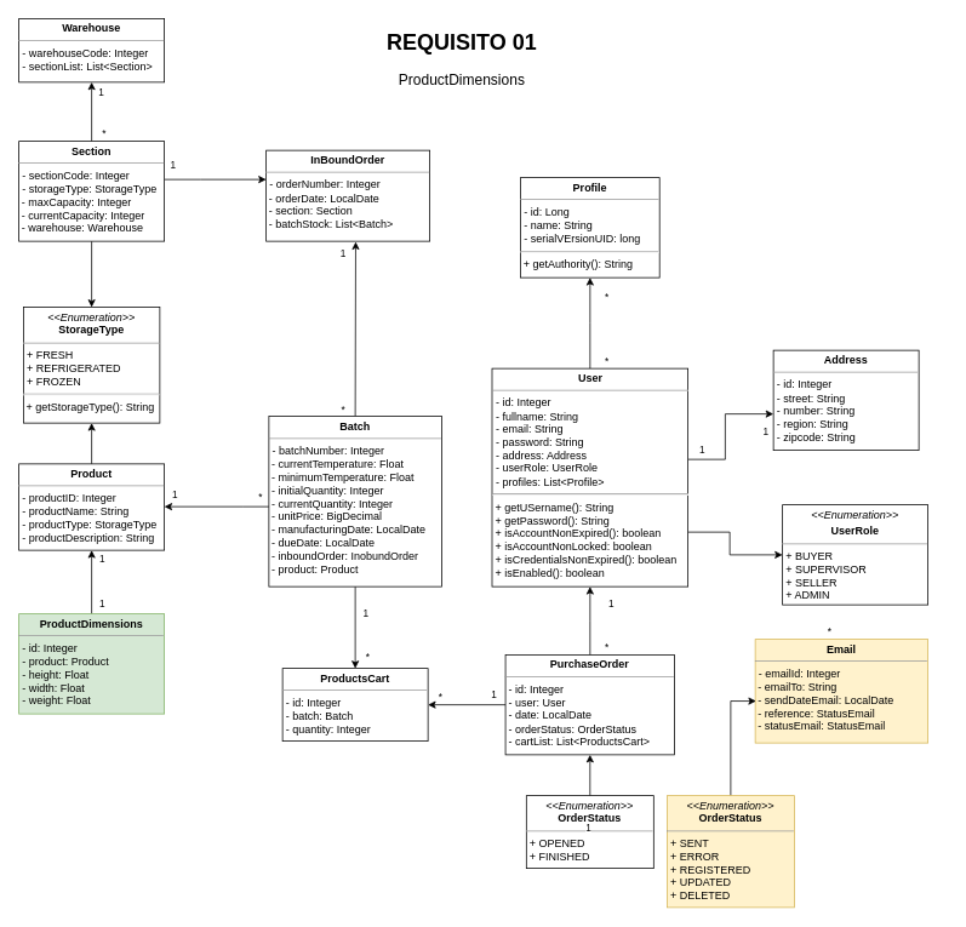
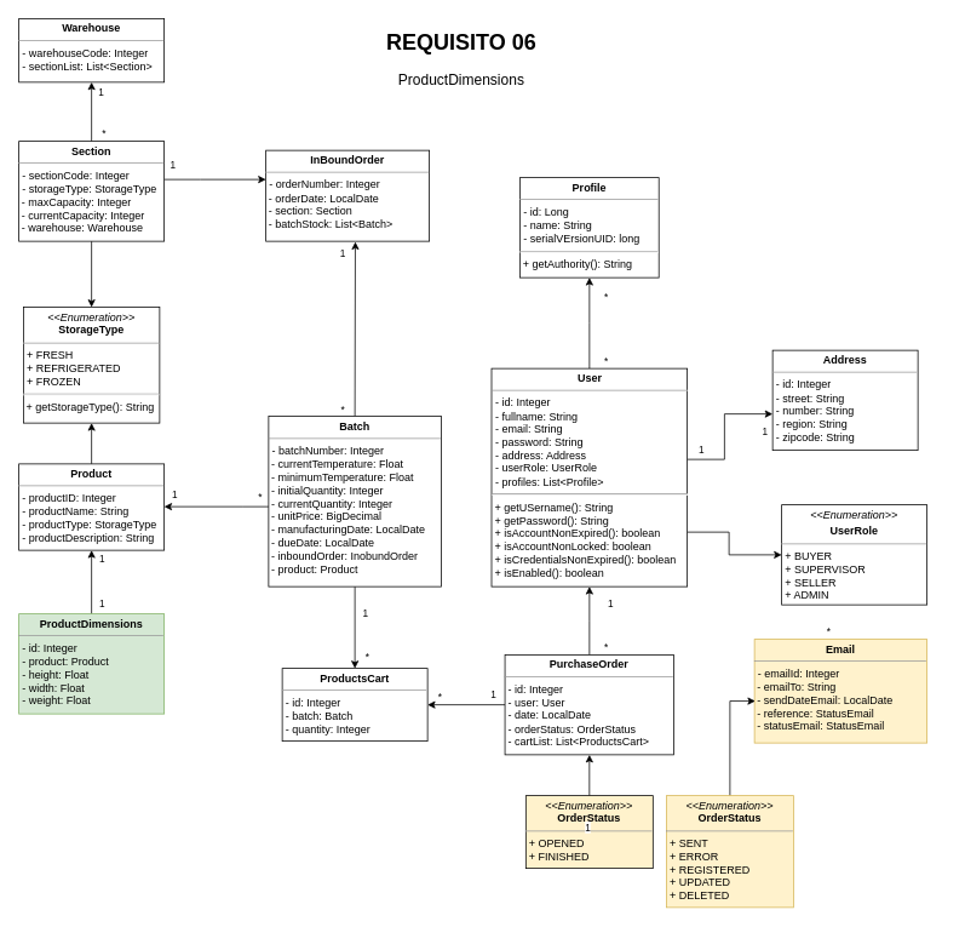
- <mxCell id="11" value="&lt;h1&gt;REQUISITO 01&lt;/h1&gt;&lt;p style=&quot;text-align: center&quot;&gt;&lt;font style=&quot;font-size: 16px&quot;&gt;ProductDimensions&lt;/font&gt;&lt;/p&gt;" style="text;html=1;strokeColor=none;fillColor=none;spacing=5;spacingTop=-20;whiteSpace=wrap;overflow=hidden;rounded=0;" parent="1" vertex="1"><mxGeometry x="419.5" y="27" width="190" height="80" as="geometry" /></mxCell>
+ <mxCell id="11" value="&lt;h1&gt;REQUISITO 06&lt;/h1&gt;&lt;p style=&quot;text-align: center&quot;&gt;&lt;font style=&quot;font-size: 16px&quot;&gt;ProductDimensions&lt;/font&gt;&lt;/p&gt;" style="text;html=1;strokeColor=none;fillColor=none;spacing=5;spacingTop=-20;whiteSpace=wrap;overflow=hidden;rounded=0;" parent="1" vertex="1"><mxGeometry x="419.5" y="27" width="190" height="80" as="geometry" /></mxCell>
- <mxCell id="37" value="&lt;p style=&quot;margin: 0px ; margin-top: 4px ; text-align: center&quot;&gt;&lt;i&gt;&amp;lt;&amp;lt;Enumeration&amp;gt;&amp;gt;&lt;/i&gt;&lt;br&gt;&lt;b&gt;OrderStatus&lt;/b&gt;&lt;/p&gt;&lt;hr size=&quot;1&quot;&gt;&lt;p style=&quot;margin: 0px ; margin-left: 4px&quot;&gt;+ OPENED&lt;/p&gt;&lt;p style=&quot;margin: 0px ; margin-left: 4px&quot;&gt;+ FINISHED&lt;/p&gt;" style="verticalAlign=top;align=left;overflow=fill;fontSize=12;fontFamily=Helvetica;html=1;" parent="1" vertex="1"><mxGeometry x="578.25" y="875" width="140" height="80" as="geometry" /></mxCell>
+ <mxCell id="37" value="&lt;p style=&quot;margin: 0px ; margin-top: 4px ; text-align: center&quot;&gt;&lt;i&gt;&amp;lt;&amp;lt;Enumeration&amp;gt;&amp;gt;&lt;/i&gt;&lt;br&gt;&lt;b&gt;OrderStatus&lt;/b&gt;&lt;/p&gt;&lt;hr size=&quot;1&quot;&gt;&lt;p style=&quot;margin: 0px ; margin-left: 4px&quot;&gt;+ OPENED&lt;/p&gt;&lt;p style=&quot;margin: 0px ; margin-left: 4px&quot;&gt;+ FINISHED&lt;/p&gt;" style="verticalAlign=top;align=left;overflow=fill;fontSize=12;fontFamily=Helvetica;html=1;fillColor=#fff2cc;" parent="1" vertex="1"><mxGeometry x="578.25" y="875" width="140" height="80" as="geometry" /></mxCell>
